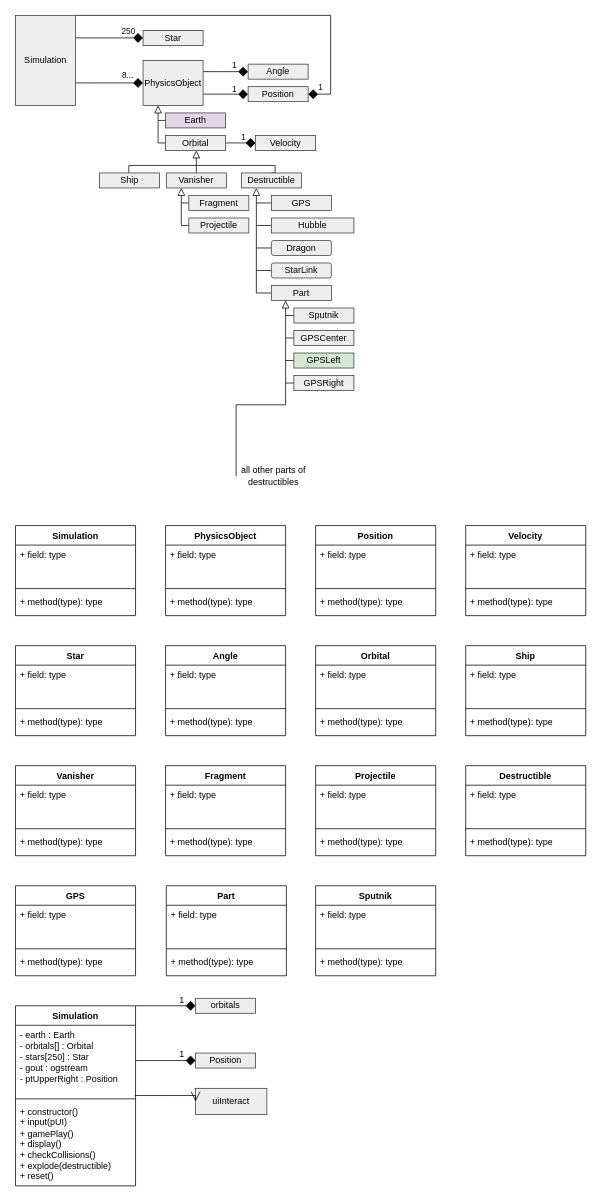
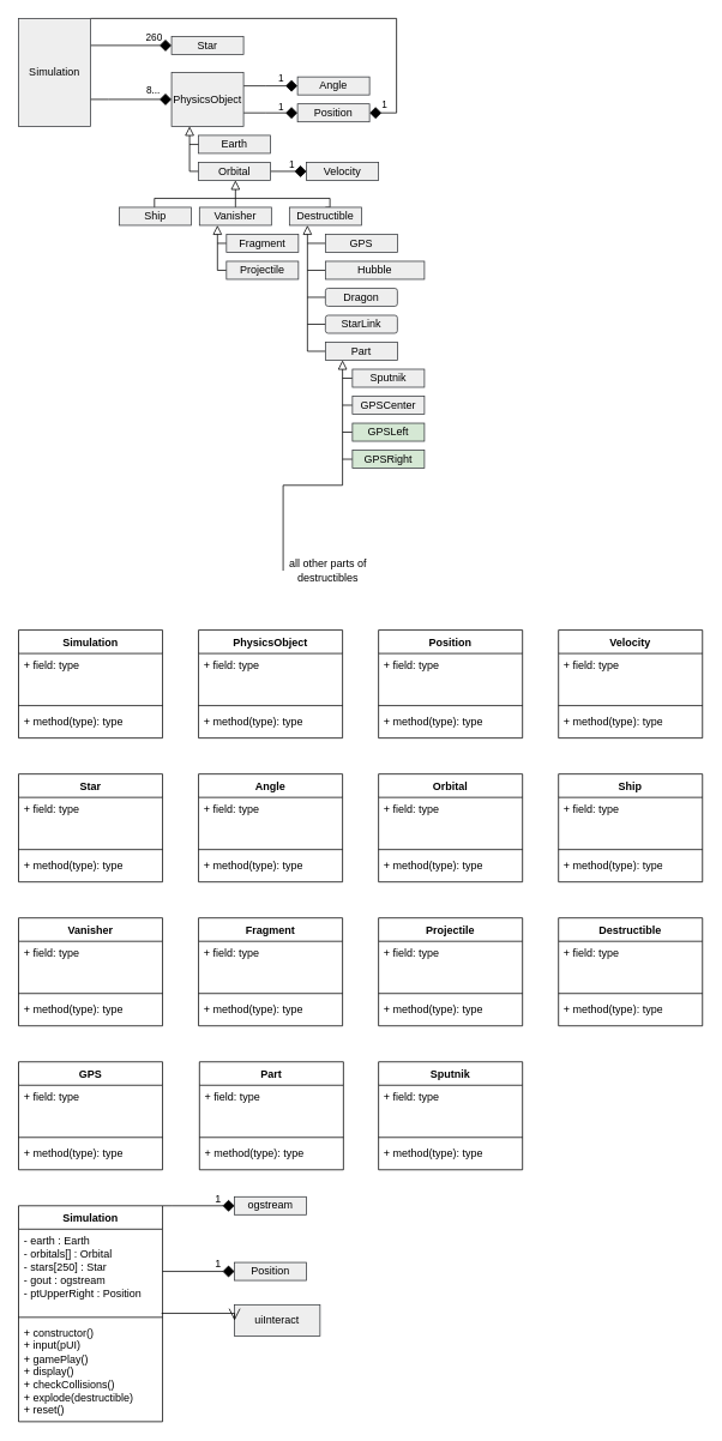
- <mxCell id="7" value="250" style="text;html=1;strokeColor=none;fillColor=none;align=center;verticalAlign=middle;whiteSpace=wrap;rounded=0;fontSize=11;" vertex="1" parent="1"><mxGeometry x="141" y="26" width="60" height="30" as="geometry" /></mxCell>
+ <mxCell id="7" value="260" style="text;html=1;strokeColor=none;fillColor=none;align=center;verticalAlign=middle;whiteSpace=wrap;rounded=0;fontSize=11;" vertex="1" parent="1"><mxGeometry x="141" y="26" width="60" height="30" as="geometry" /></mxCell>
- <mxCell id="14" value="Earth" style="rounded=0;whiteSpace=wrap;html=1;fillColor=#e1d5e7;strokeColor=#36393d;" vertex="1" parent="1"><mxGeometry x="220" y="150" width="80" height="20" as="geometry" /></mxCell>
+ <mxCell id="14" value="Earth" style="rounded=0;whiteSpace=wrap;html=1;fillColor=#eeeeee;strokeColor=#36393d;" vertex="1" parent="1"><mxGeometry x="220" y="150" width="80" height="20" as="geometry" /></mxCell>
- <mxCell id="43" value="GPSRight" style="rounded=0;whiteSpace=wrap;html=1;fillColor=#eeeeee;strokeColor=#36393d;" vertex="1" parent="1"><mxGeometry x="391" y="500" width="80" height="20" as="geometry" /></mxCell>
+ <mxCell id="43" value="GPSRight" style="rounded=0;whiteSpace=wrap;html=1;fillColor=#d5e8d4;strokeColor=#36393d;" vertex="1" parent="1"><mxGeometry x="391" y="500" width="80" height="20" as="geometry" /></mxCell>
- <mxCell id="118" value="orbitals" style="rounded=0;whiteSpace=wrap;html=1;fillColor=#eeeeee;strokeColor=#36393d;" vertex="1" parent="1"><mxGeometry x="260" y="1330" width="80" height="20" as="geometry" /></mxCell>
+ <mxCell id="118" value="ogstream" style="rounded=0;whiteSpace=wrap;html=1;fillColor=#eeeeee;strokeColor=#36393d;" vertex="1" parent="1"><mxGeometry x="260" y="1330" width="80" height="20" as="geometry" /></mxCell>
